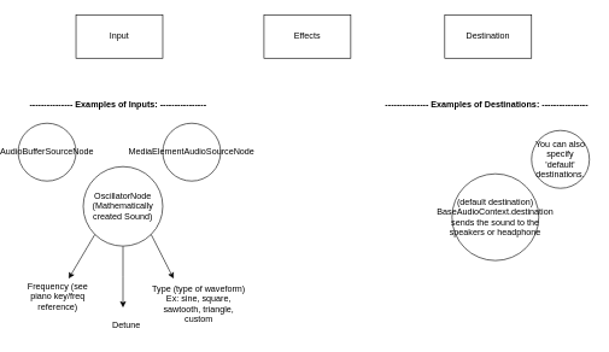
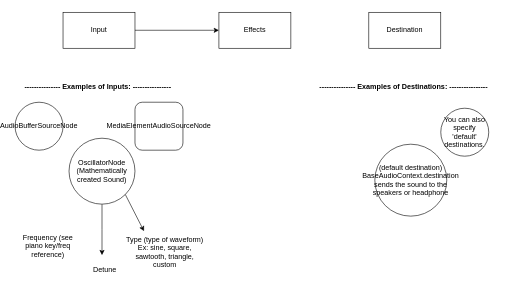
+ <mxCell id="2" style="edgeStyle=orthogonalEdgeStyle;rounded=0;orthogonalLoop=1;jettySize=auto;html=1;exitX=1;exitY=0.5;exitDx=0;exitDy=0;entryX=0;entryY=0.5;entryDx=0;entryDy=0;" edge="1" parent="1" source="3" target="4"><mxGeometry relative="1" as="geometry" /></mxCell>
- <mxCell id="14" value="MediaElementAudioSourceNode" style="ellipse;whiteSpace=wrap;html=1;aspect=fixed;" vertex="1" parent="1"><mxGeometry x="220" y="170" width="80" height="80" as="geometry" /></mxCell>
+ <mxCell id="14" value="MediaElementAudioSourceNode" style="whiteSpace=wrap;html=1;aspect=fixed;rounded=1;" vertex="1" parent="1"><mxGeometry x="220" y="170" width="80" height="80" as="geometry" /></mxCell>
- <mxCell id="9" value="" style="endArrow=classic;html=1;rounded=0;exitX=0;exitY=1;exitDx=0;exitDy=0;" edge="1" parent="1" source="7" target="8"><mxGeometry width="50" height="50" relative="1" as="geometry"><mxPoint x="30" y="345" as="sourcePoint" /><mxPoint x="80" y="295" as="targetPoint" /></mxGeometry></mxCell>
